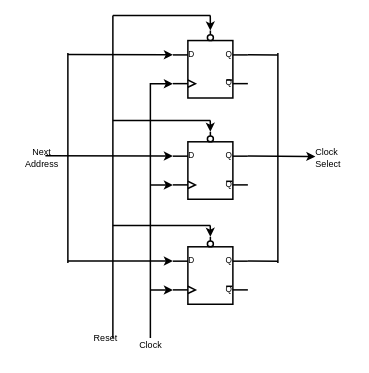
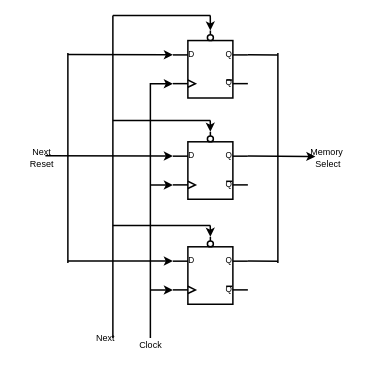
- <mxCell id="24" value="Next&lt;br&gt;Address" style="text;html=1;align=center;verticalAlign=middle;resizable=0;points=[];autosize=1;strokeWidth=2;" parent="1" vertex="1"><mxGeometry x="20" y="190" width="70" height="40" as="geometry" /></mxCell>
+ <mxCell id="24" value="Next&lt;br&gt;Reset" style="text;html=1;align=center;verticalAlign=middle;resizable=0;points=[];autosize=1;strokeWidth=2;" parent="1" vertex="1"><mxGeometry x="20" y="190" width="70" height="40" as="geometry" /></mxCell>
- <mxCell id="25" value="Clock&lt;br&gt;&amp;nbsp;Select" style="text;html=1;align=center;verticalAlign=middle;resizable=0;points=[];autosize=1;strokeWidth=2;" parent="1" vertex="1"><mxGeometry x="400" y="190" width="70" height="40" as="geometry" /></mxCell>
+ <mxCell id="25" value="Memory&lt;br&gt;&amp;nbsp;Select" style="text;html=1;align=center;verticalAlign=middle;resizable=0;points=[];autosize=1;strokeWidth=2;" parent="1" vertex="1"><mxGeometry x="400" y="190" width="70" height="40" as="geometry" /></mxCell>
- <mxCell id="27" value="Reset" style="text;html=1;align=center;verticalAlign=middle;resizable=0;points=[];autosize=1;strokeWidth=2;" parent="1" vertex="1"><mxGeometry x="115" y="435" width="50" height="30" as="geometry" /></mxCell>
+ <mxCell id="27" value="Next" style="text;html=1;align=center;verticalAlign=middle;resizable=0;points=[];autosize=1;strokeWidth=2;" parent="1" vertex="1"><mxGeometry x="115" y="435" width="50" height="30" as="geometry" /></mxCell>
